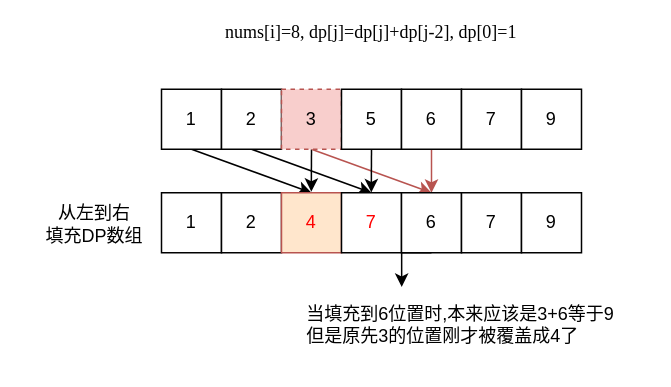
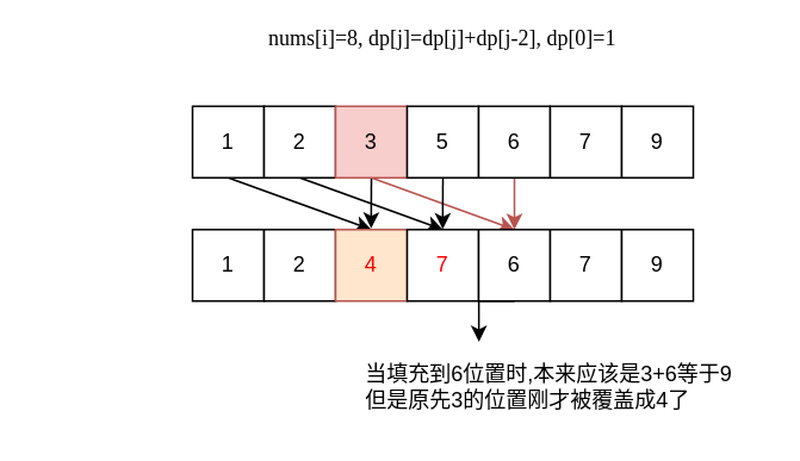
- <mxCell id="8" value="3" style="rounded=0;whiteSpace=wrap;html=1;fillColor=#f8cecc;strokeColor=#b85450;dashed=1;" vertex="1" parent="1"><mxGeometry x="187" y="59" width="40" height="40" as="geometry" /></mxCell>
+ <mxCell id="8" value="3" style="rounded=0;whiteSpace=wrap;html=1;fillColor=#f8cecc;strokeColor=#b85450;" vertex="1" parent="1"><mxGeometry x="187" y="59" width="40" height="40" as="geometry" /></mxCell>
- <mxCell id="23" value="从左到右&lt;div&gt;填充DP数组&lt;/div&gt;" style="text;html=1;align=center;verticalAlign=middle;resizable=0;points=[];autosize=1;strokeColor=none;fillColor=none;" vertex="1" parent="1"><mxGeometry x="20" y="128" width="83" height="41" as="geometry" /></mxCell>
